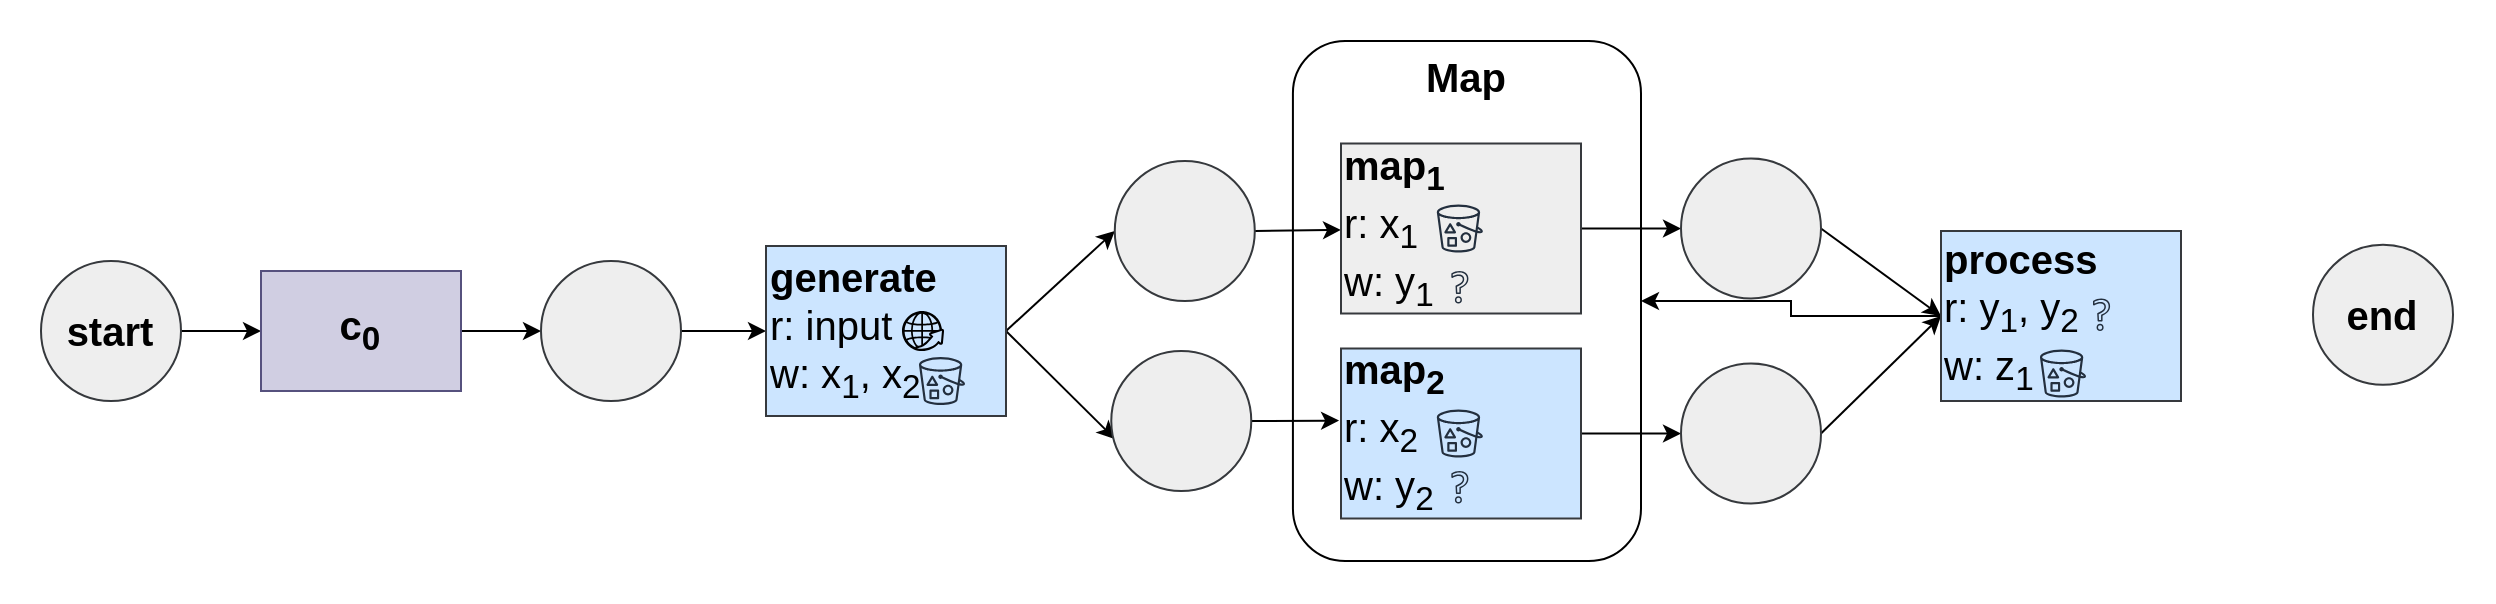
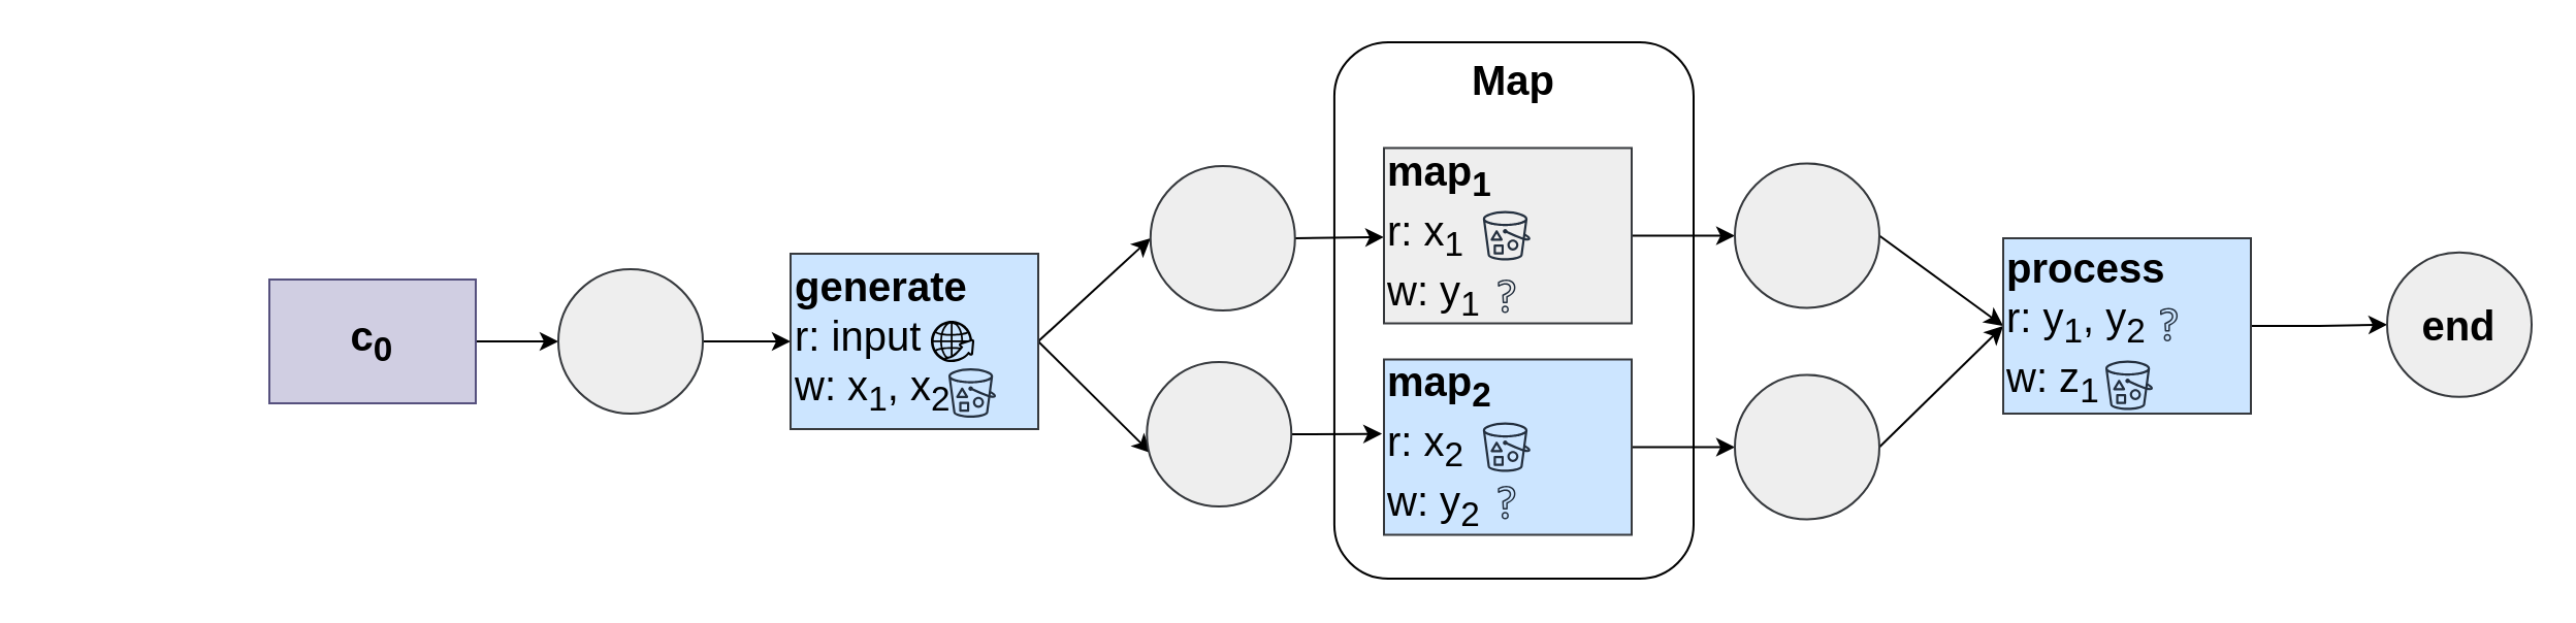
- <mxCell id="23" style="edgeStyle=orthogonalEdgeStyle;rounded=0;orthogonalLoop=1;jettySize=auto;html=1;" parent="1" source="24" target="2" edge="1"><mxGeometry relative="1" as="geometry" /></mxCell>
+ <mxCell id="23" style="edgeStyle=orthogonalEdgeStyle;rounded=0;orthogonalLoop=1;jettySize=auto;html=1;entryX=0;entryY=0.5;entryDx=0;entryDy=0;" parent="1" source="24" target="31" edge="1"><mxGeometry relative="1" as="geometry" /></mxCell>
- <mxCell id="4" value="start" style="ellipse;whiteSpace=wrap;html=1;aspect=fixed;fontSize=20;fontStyle=1;fillColor=#eeeeee;strokeColor=#36393d;" parent="1" vertex="1"><mxGeometry x="20" y="130" width="70" height="70" as="geometry" /></mxCell>
- <mxCell id="3" style="edgeStyle=orthogonalEdgeStyle;rounded=0;orthogonalLoop=1;jettySize=auto;html=1;entryX=0;entryY=0.5;entryDx=0;entryDy=0;fontSize=20;" parent="1" source="4" target="6" edge="1"><mxGeometry relative="1" as="geometry" /></mxCell>
